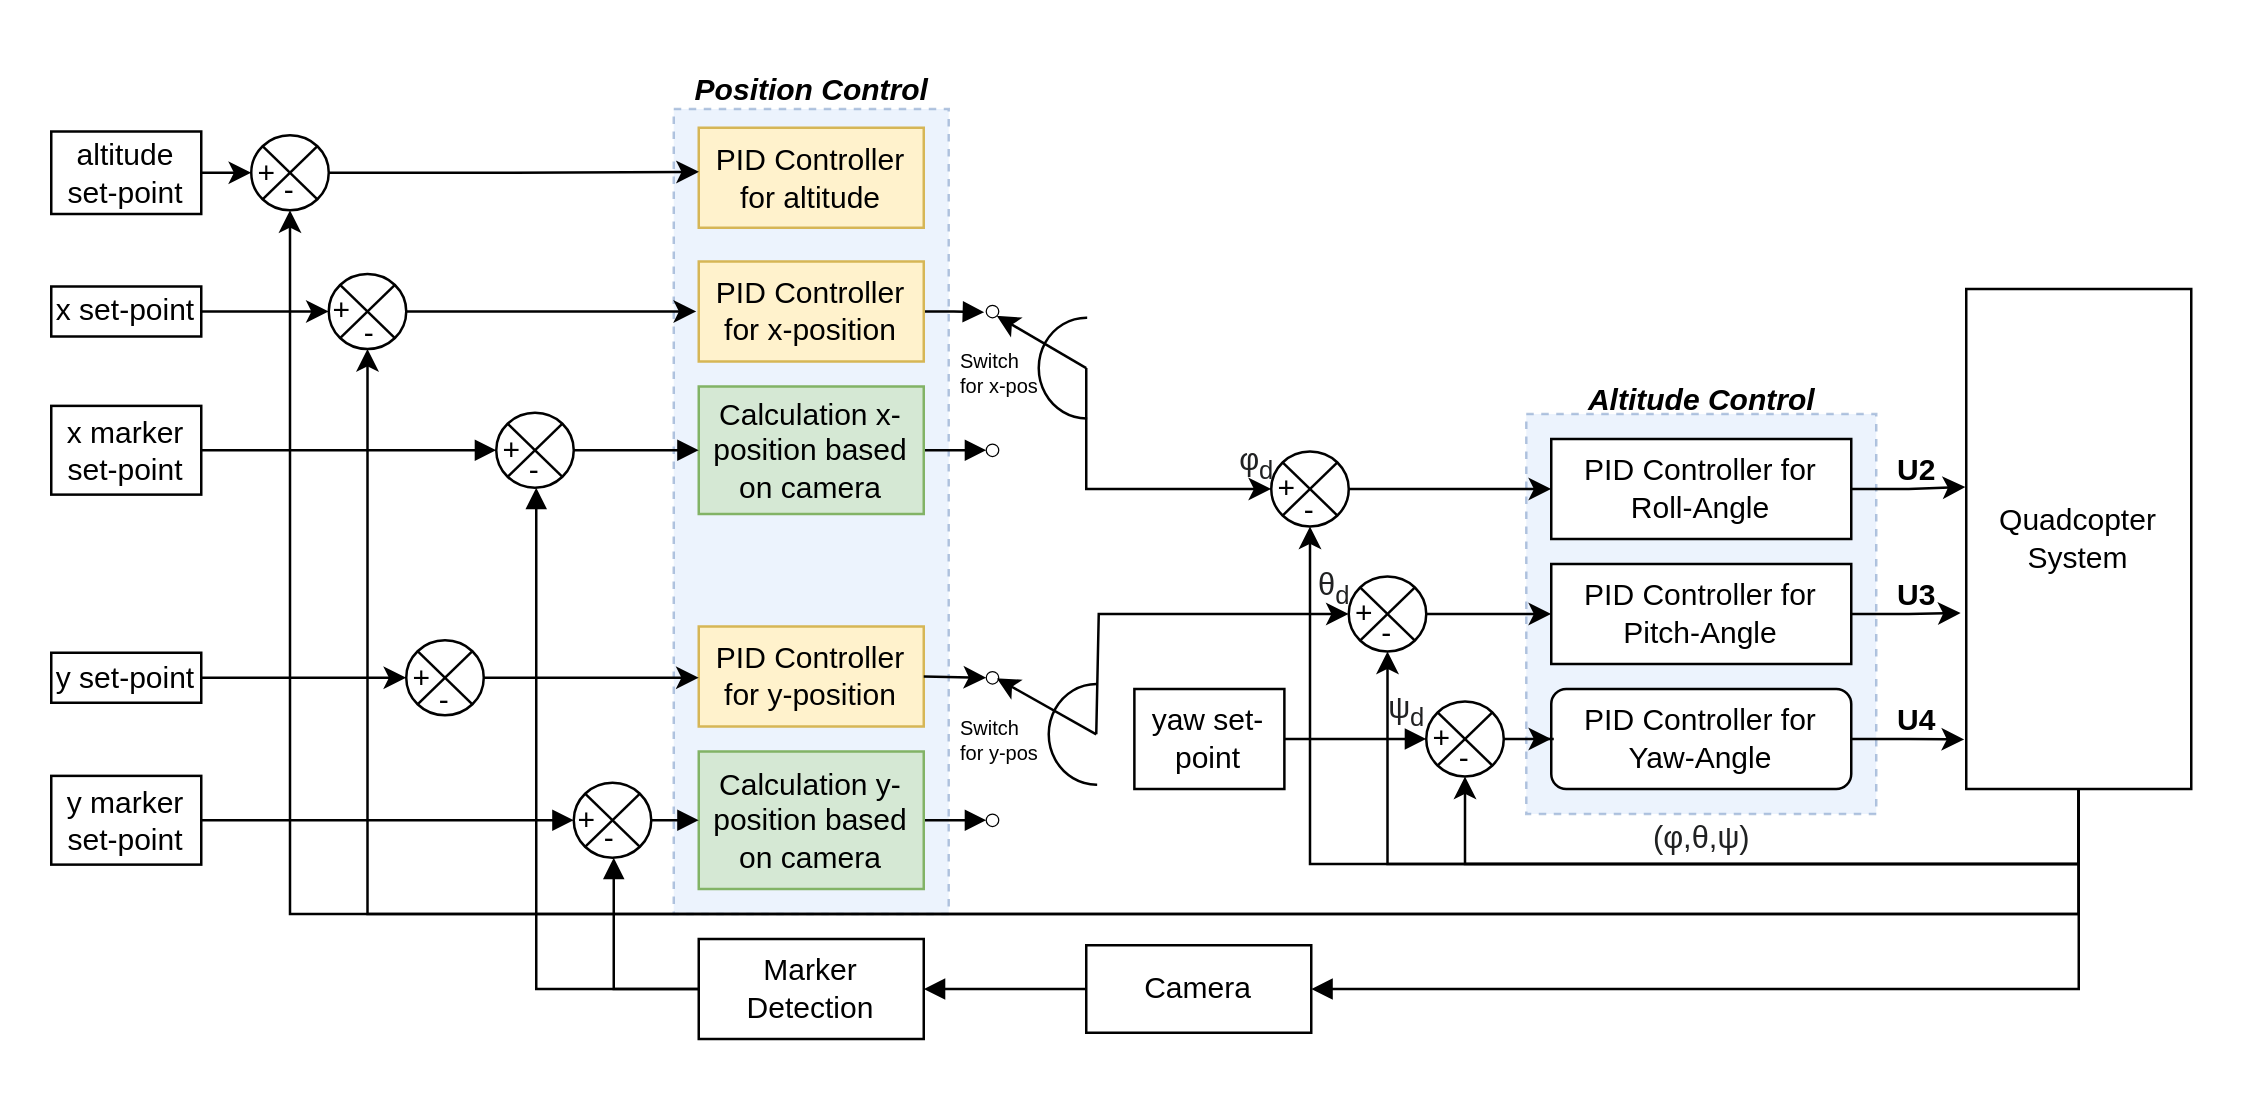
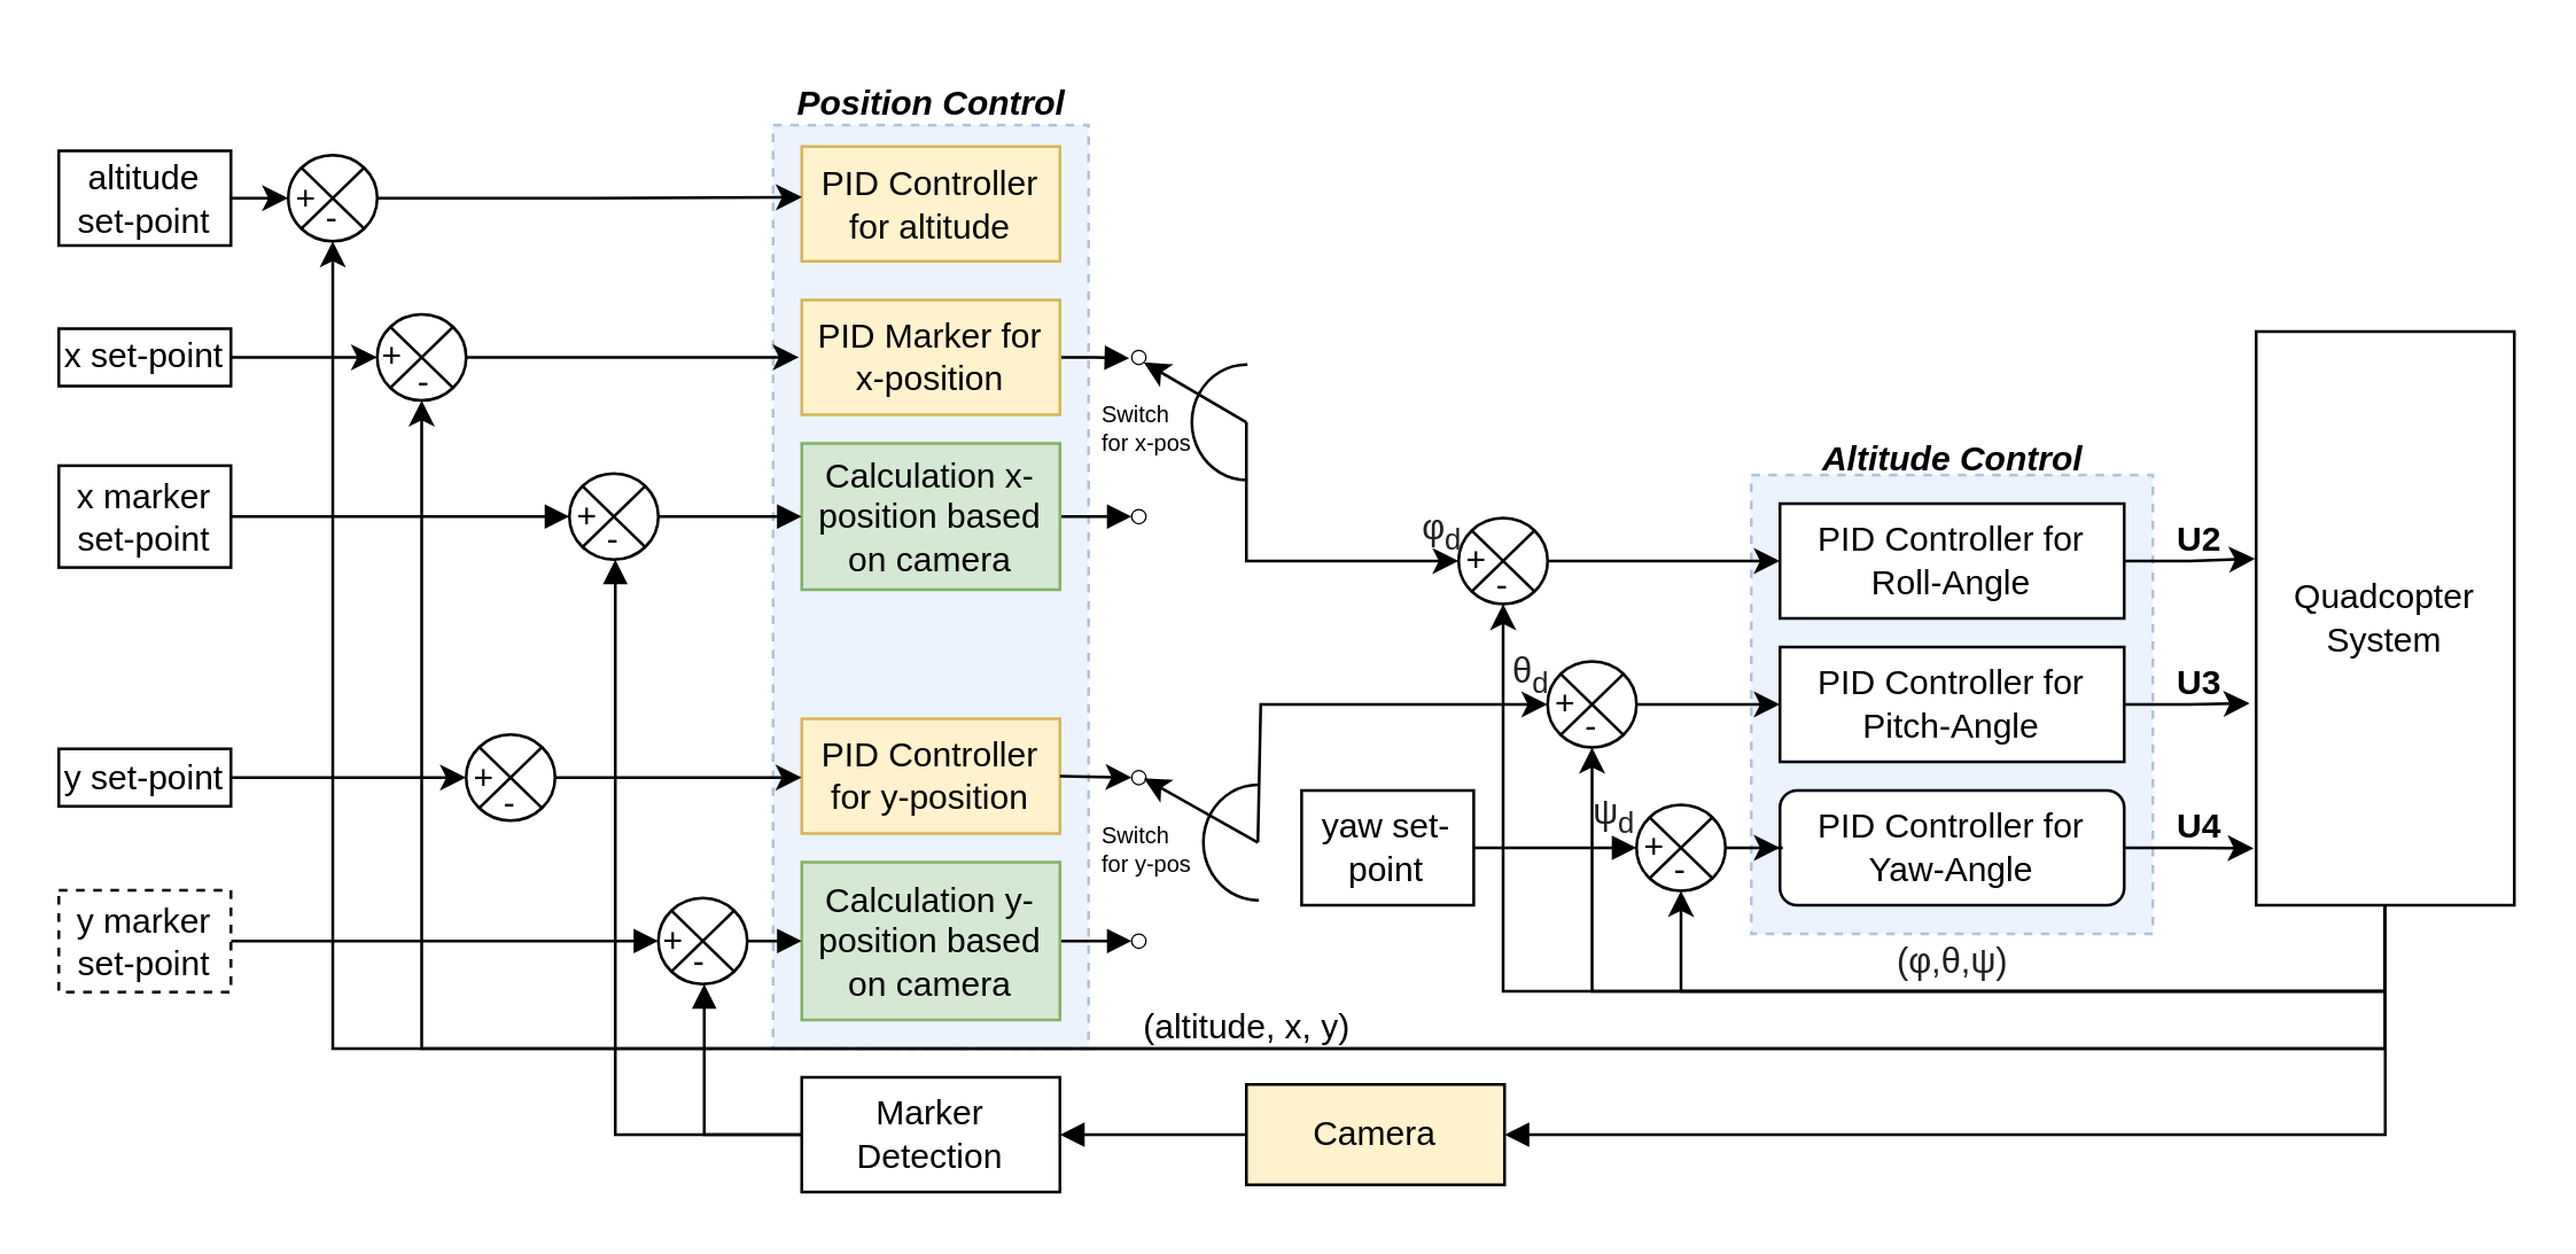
- <mxCell id="28" value="PID Controller for x-position" style="rounded=0;whiteSpace=wrap;html=1;fillColor=#fff2cc;strokeColor=#d6b656;" vertex="1" parent="1"><mxGeometry x="279" y="104" width="90" height="40" as="geometry" /></mxCell>
+ <mxCell id="28" value="PID Marker for x-position" style="rounded=0;whiteSpace=wrap;html=1;fillColor=#fff2cc;strokeColor=#d6b656;" vertex="1" parent="1"><mxGeometry x="279" y="104" width="90" height="40" as="geometry" /></mxCell>
- <mxCell id="74" value="y marker set-point" style="rounded=0;whiteSpace=wrap;html=1;" vertex="1" parent="1"><mxGeometry x="20" y="309.75" width="60" height="35.5" as="geometry" /></mxCell>
+ <mxCell id="74" value="y marker set-point" style="rounded=0;whiteSpace=wrap;html=1;dashed=1;" vertex="1" parent="1"><mxGeometry x="20" y="309.75" width="60" height="35.5" as="geometry" /></mxCell>
+ <mxCell id="77" value="(altitude, x, y)" style="text;html=1;align=center;verticalAlign=middle;resizable=0;points=[];autosize=1;strokeColor=none;fillColor=none;" vertex="1" parent="1"><mxGeometry x="384.12" y="342.5" width="100" height="30" as="geometry" /></mxCell>
- <mxCell id="63" value="Camera" style="rounded=0;whiteSpace=wrap;html=1;" vertex="1" parent="1"><mxGeometry x="434" y="377.5" width="90" height="35" as="geometry" /></mxCell>
+ <mxCell id="63" value="Camera" style="rounded=0;whiteSpace=wrap;html=1;fillColor=#fff2cc;" vertex="1" parent="1"><mxGeometry x="434" y="377.5" width="90" height="35" as="geometry" /></mxCell>
